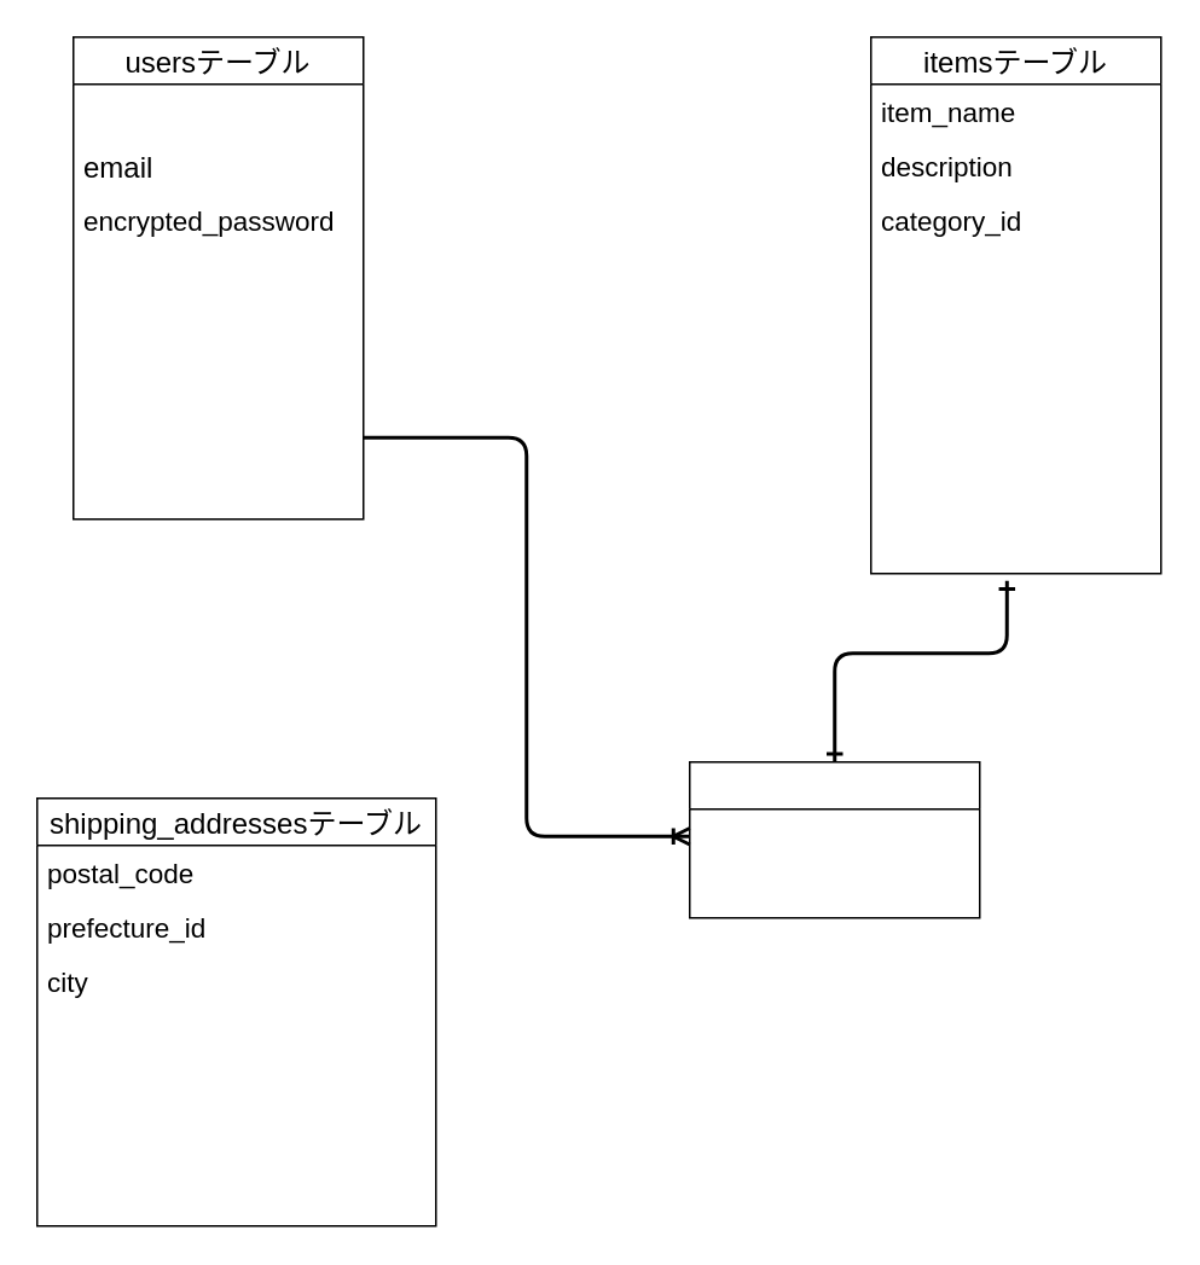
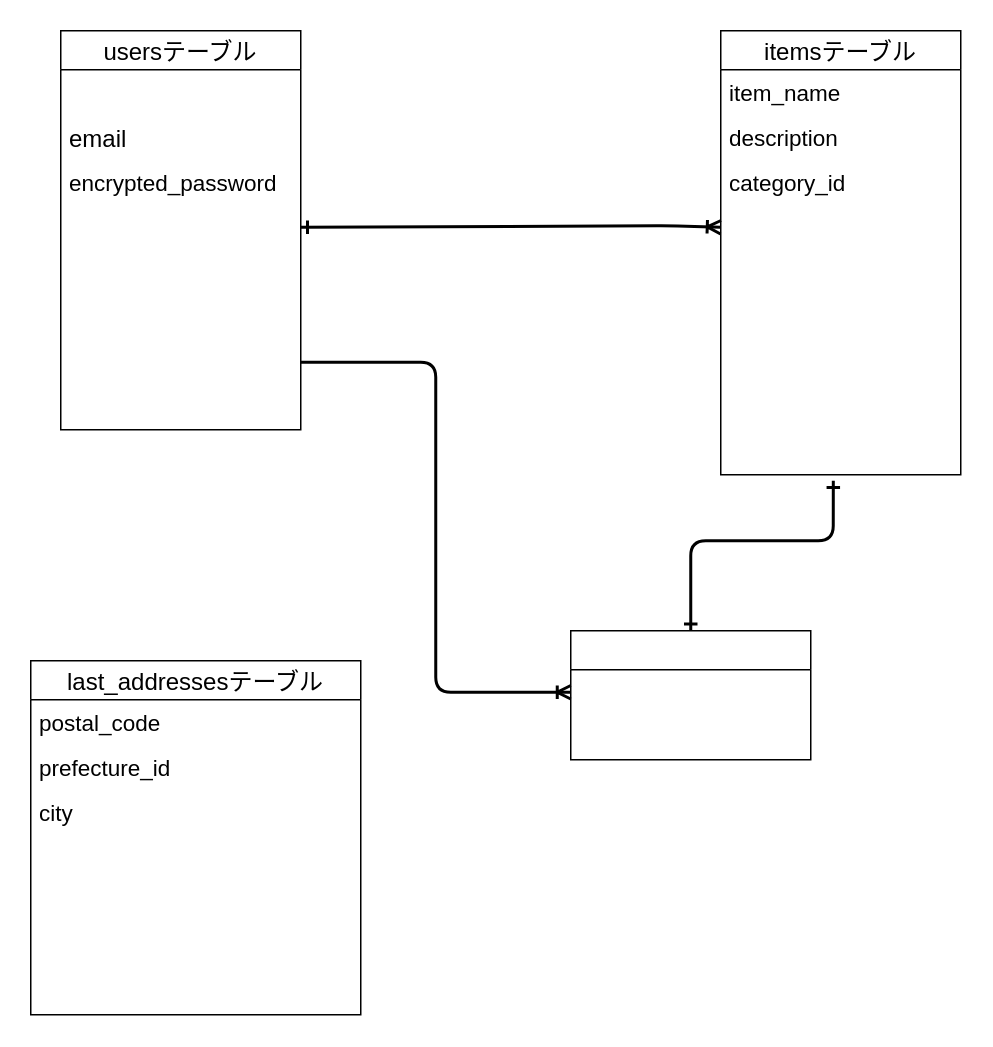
+ <mxCell id="29" style="edgeStyle=none;html=1;exitX=1;exitY=0.5;exitDx=0;exitDy=0;entryX=0;entryY=0.5;entryDx=0;entryDy=0;fontSize=15;fontColor=#FFFFFF;endArrow=ERoneToMany;endFill=0;startArrow=ERone;startFill=0;strokeWidth=2;arcSize=25;" parent="1" source="6" target="15" edge="1"><mxGeometry relative="1" as="geometry"><Array as="points"><mxPoint x="450" y="150" /></Array></mxGeometry></mxCell>
- <mxCell id="21" value="shipping_addressesテーブル" style="swimlane;fontStyle=0;childLayout=stackLayout;horizontal=1;startSize=26;horizontalStack=0;resizeParent=1;resizeParentMax=0;resizeLast=0;collapsible=1;marginBottom=0;align=center;fontSize=16;" parent="1" vertex="1"><mxGeometry x="20" y="440" width="220" height="236" as="geometry" /></mxCell>
+ <mxCell id="21" value="last_addressesテーブル" style="swimlane;fontStyle=0;childLayout=stackLayout;horizontal=1;startSize=26;horizontalStack=0;resizeParent=1;resizeParentMax=0;resizeLast=0;collapsible=1;marginBottom=0;align=center;fontSize=16;" parent="1" vertex="1"><mxGeometry x="20" y="440" width="220" height="236" as="geometry" /></mxCell>
